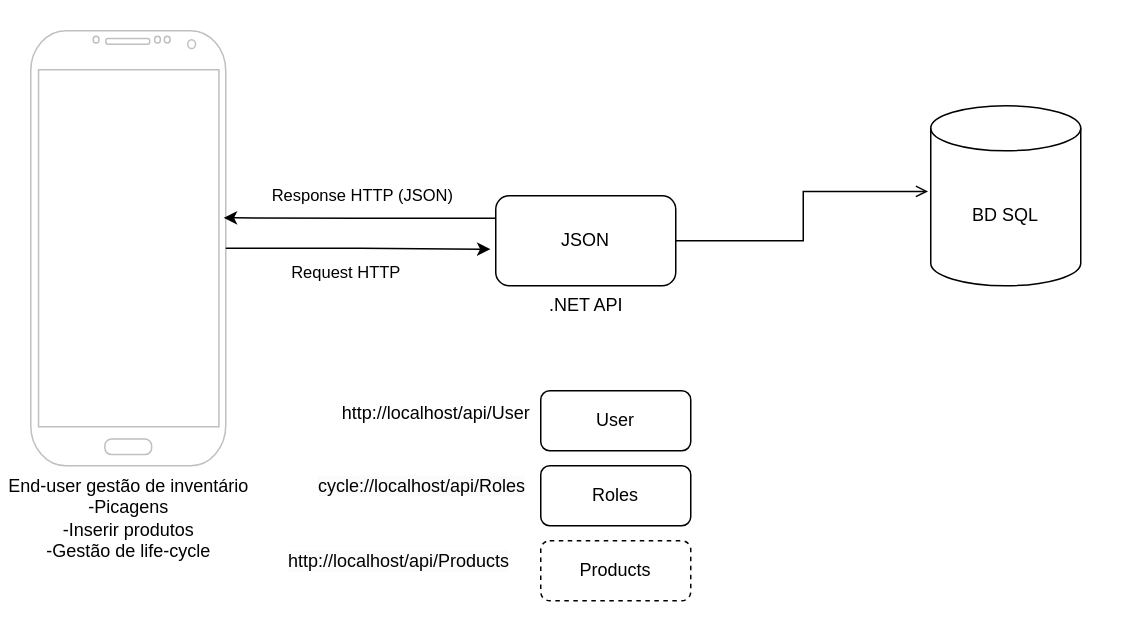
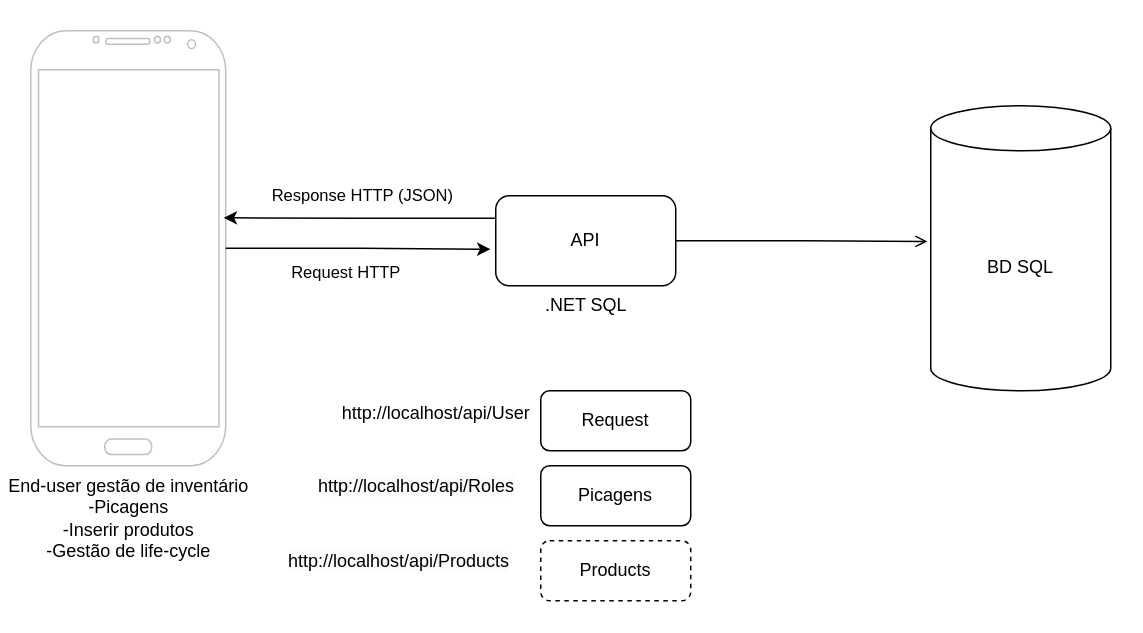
- <mxCell id="3" value="BD SQL" style="shape=cylinder3;whiteSpace=wrap;html=1;boundedLbl=1;backgroundOutline=1;size=15;" vertex="1" parent="1"><mxGeometry x="620" y="70" width="100" height="120" as="geometry" /></mxCell>
+ <mxCell id="3" value="BD SQL" style="shape=cylinder3;whiteSpace=wrap;html=1;boundedLbl=1;backgroundOutline=1;size=15;" vertex="1" parent="1"><mxGeometry x="620" y="70" width="120" height="190" as="geometry" /></mxCell>
- <mxCell id="4" value="JSON" style="rounded=1;whiteSpace=wrap;html=1;" vertex="1" parent="1"><mxGeometry x="330" y="130" width="120" height="60" as="geometry" /></mxCell>
+ <mxCell id="4" value="API" style="rounded=1;whiteSpace=wrap;html=1;" vertex="1" parent="1"><mxGeometry x="330" y="130" width="120" height="60" as="geometry" /></mxCell>
- <mxCell id="5" value=".NET API" style="text;html=1;align=center;verticalAlign=middle;resizable=0;points=[];autosize=1;strokeColor=none;fillColor=none;" vertex="1" parent="1"><mxGeometry x="355" y="188" width="70" height="30" as="geometry" /></mxCell>
+ <mxCell id="5" value=".NET SQL" style="text;html=1;align=center;verticalAlign=middle;resizable=0;points=[];autosize=1;strokeColor=none;fillColor=none;" vertex="1" parent="1"><mxGeometry x="355" y="188" width="70" height="30" as="geometry" /></mxCell>
- <mxCell id="11" value="User" style="rounded=1;whiteSpace=wrap;html=1;" vertex="1" parent="1"><mxGeometry x="360" y="260" width="100" height="40" as="geometry" /></mxCell>
+ <mxCell id="11" value="Request" style="rounded=1;whiteSpace=wrap;html=1;" vertex="1" parent="1"><mxGeometry x="360" y="260" width="100" height="40" as="geometry" /></mxCell>
- <mxCell id="12" value="Roles" style="rounded=1;whiteSpace=wrap;html=1;" vertex="1" parent="1"><mxGeometry x="360" y="310" width="100" height="40" as="geometry" /></mxCell>
+ <mxCell id="12" value="Picagens" style="rounded=1;whiteSpace=wrap;html=1;" vertex="1" parent="1"><mxGeometry x="360" y="310" width="100" height="40" as="geometry" /></mxCell>
- <mxCell id="15" value="&lt;span style=&quot;color: rgb(0, 0, 0); font-family: Helvetica; font-size: 12px; font-style: normal; font-variant-ligatures: normal; font-variant-caps: normal; font-weight: 400; letter-spacing: normal; orphans: 2; text-align: center; text-indent: 0px; text-transform: none; widows: 2; word-spacing: 0px; -webkit-text-stroke-width: 0px; white-space: nowrap; background-color: rgb(251, 251, 251); text-decoration-thickness: initial; text-decoration-style: initial; text-decoration-color: initial; float: none; display: inline !important;&quot;&gt;cycle://localhost/api/Roles&lt;/span&gt;" style="text;whiteSpace=wrap;html=1;" vertex="1" parent="1"><mxGeometry x="210" y="310" width="160" height="40" as="geometry" /></mxCell>
+ <mxCell id="15" value="&lt;span style=&quot;color: rgb(0, 0, 0); font-family: Helvetica; font-size: 12px; font-style: normal; font-variant-ligatures: normal; font-variant-caps: normal; font-weight: 400; letter-spacing: normal; orphans: 2; text-align: center; text-indent: 0px; text-transform: none; widows: 2; word-spacing: 0px; -webkit-text-stroke-width: 0px; white-space: nowrap; background-color: rgb(251, 251, 251); text-decoration-thickness: initial; text-decoration-style: initial; text-decoration-color: initial; float: none; display: inline !important;&quot;&gt;http://localhost/api/Roles&lt;/span&gt;" style="text;whiteSpace=wrap;html=1;" vertex="1" parent="1"><mxGeometry x="210" y="310" width="160" height="40" as="geometry" /></mxCell>
